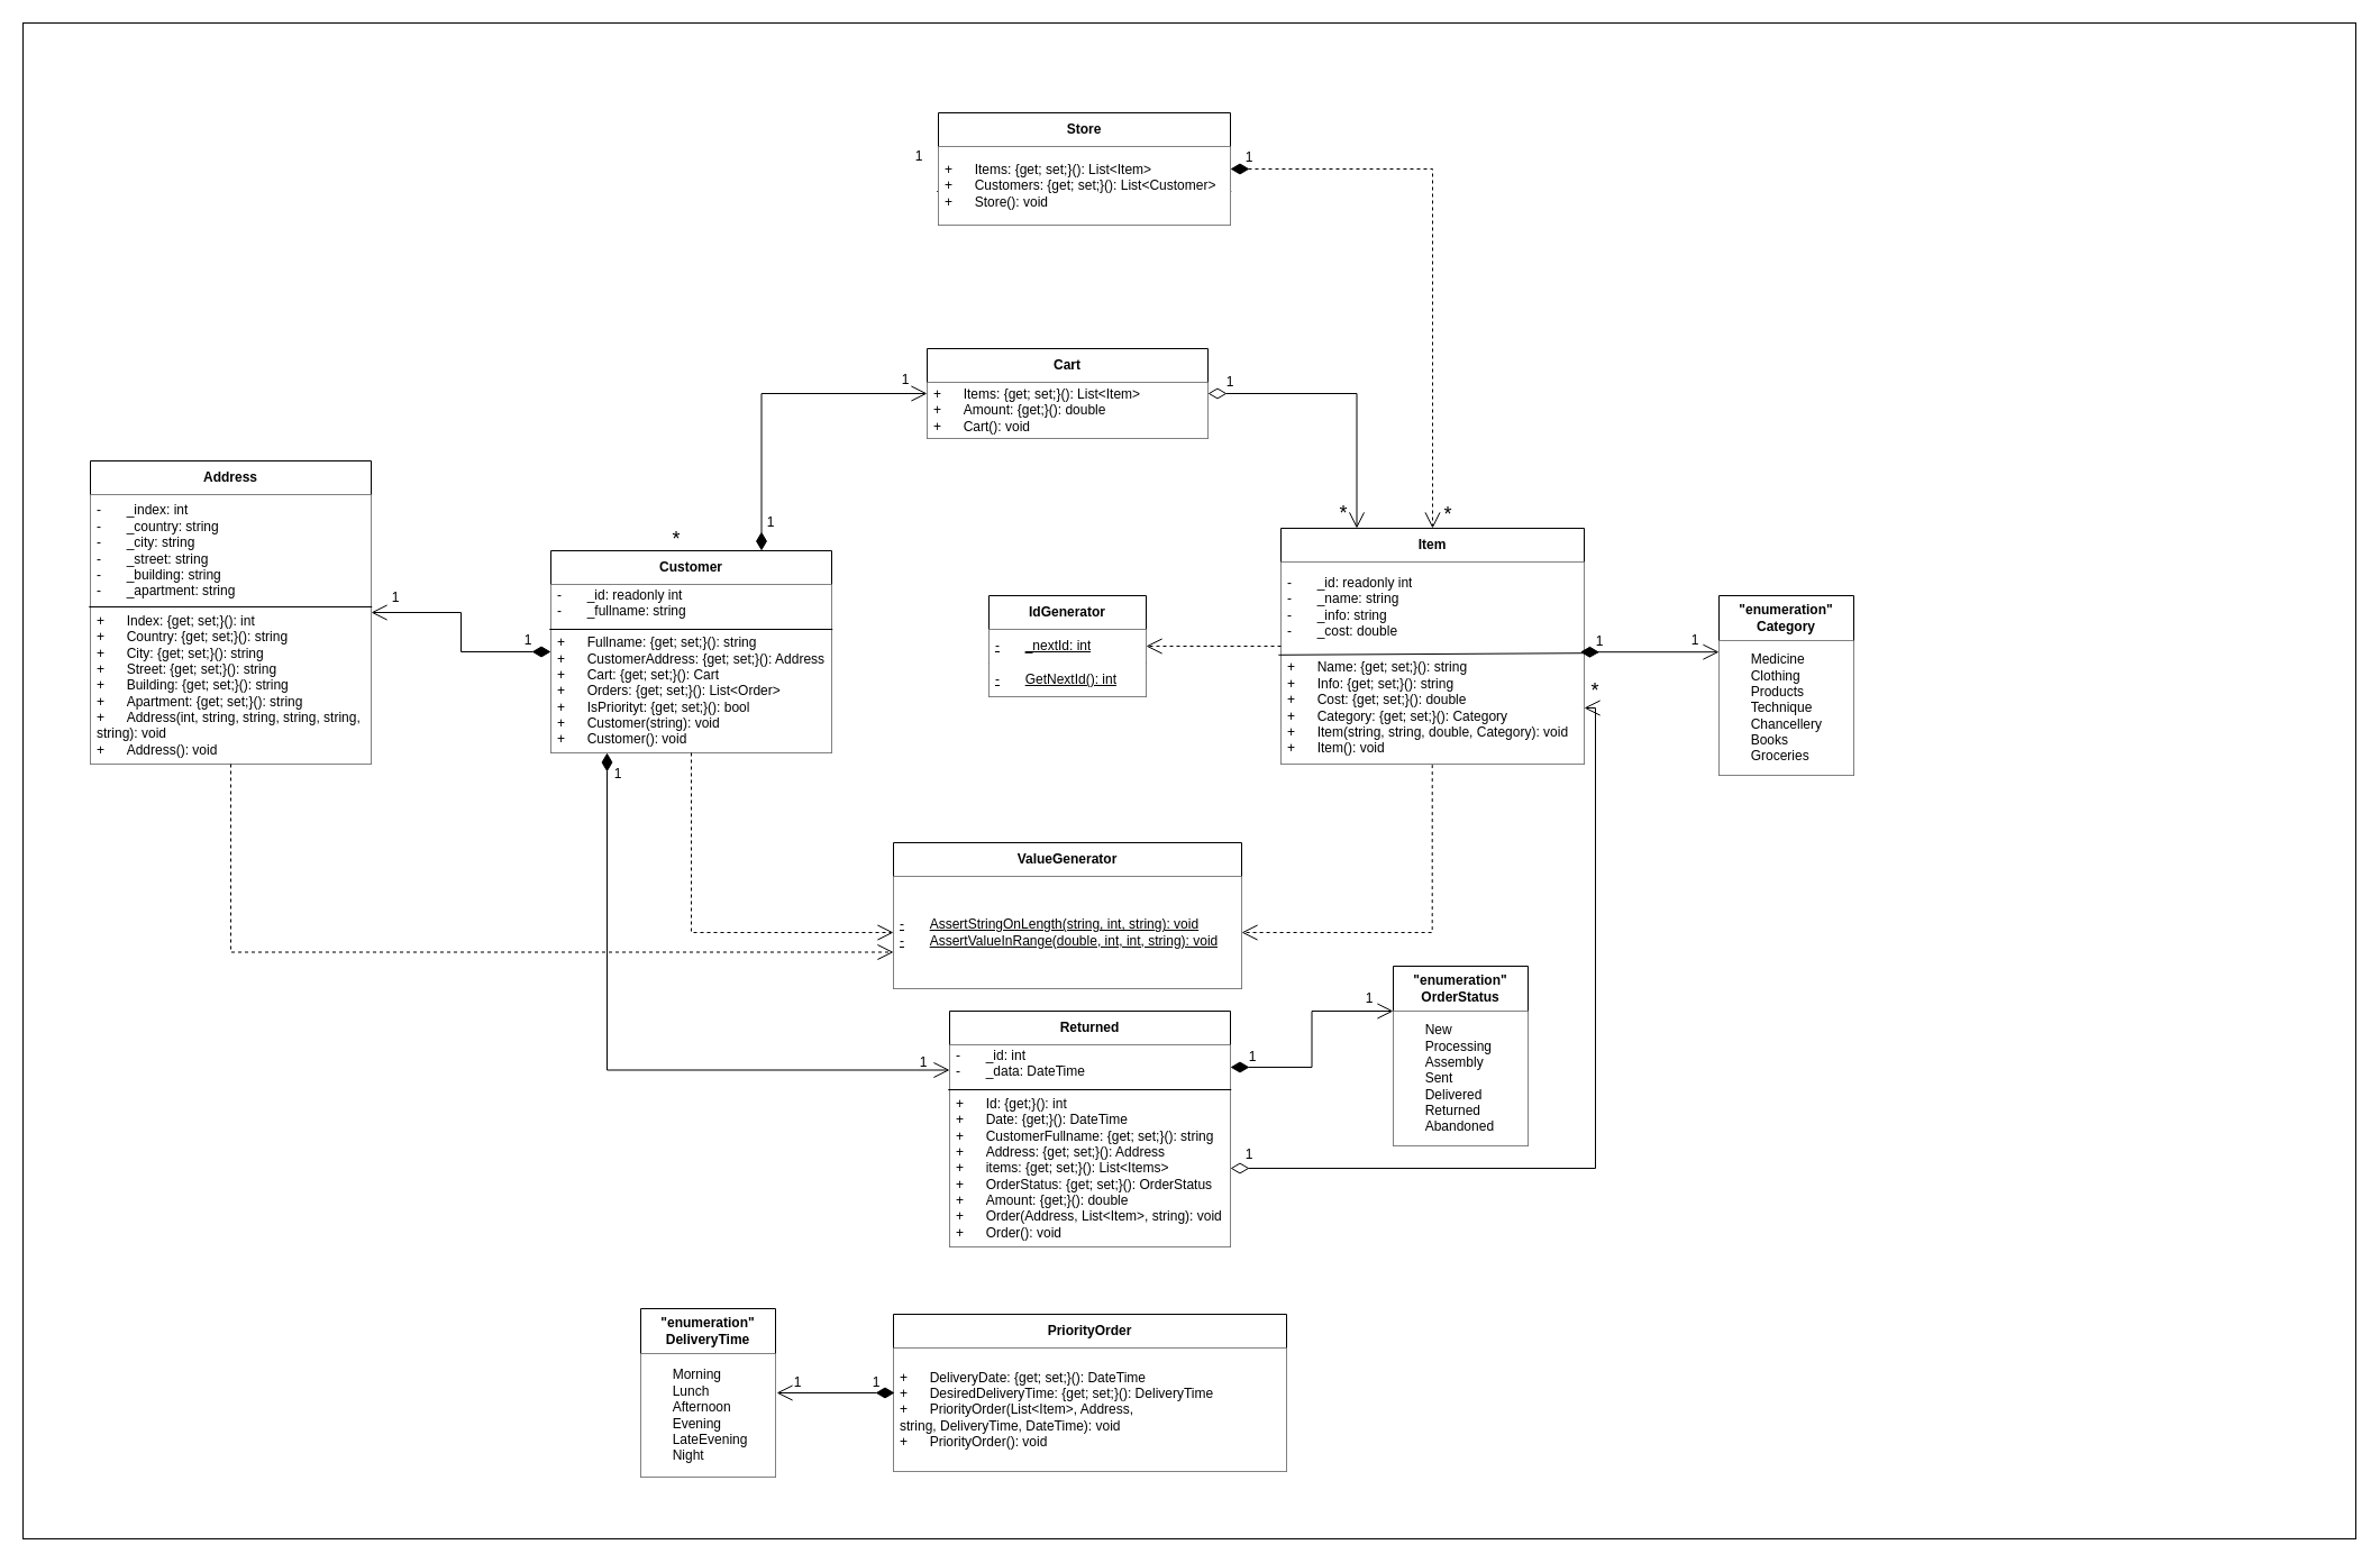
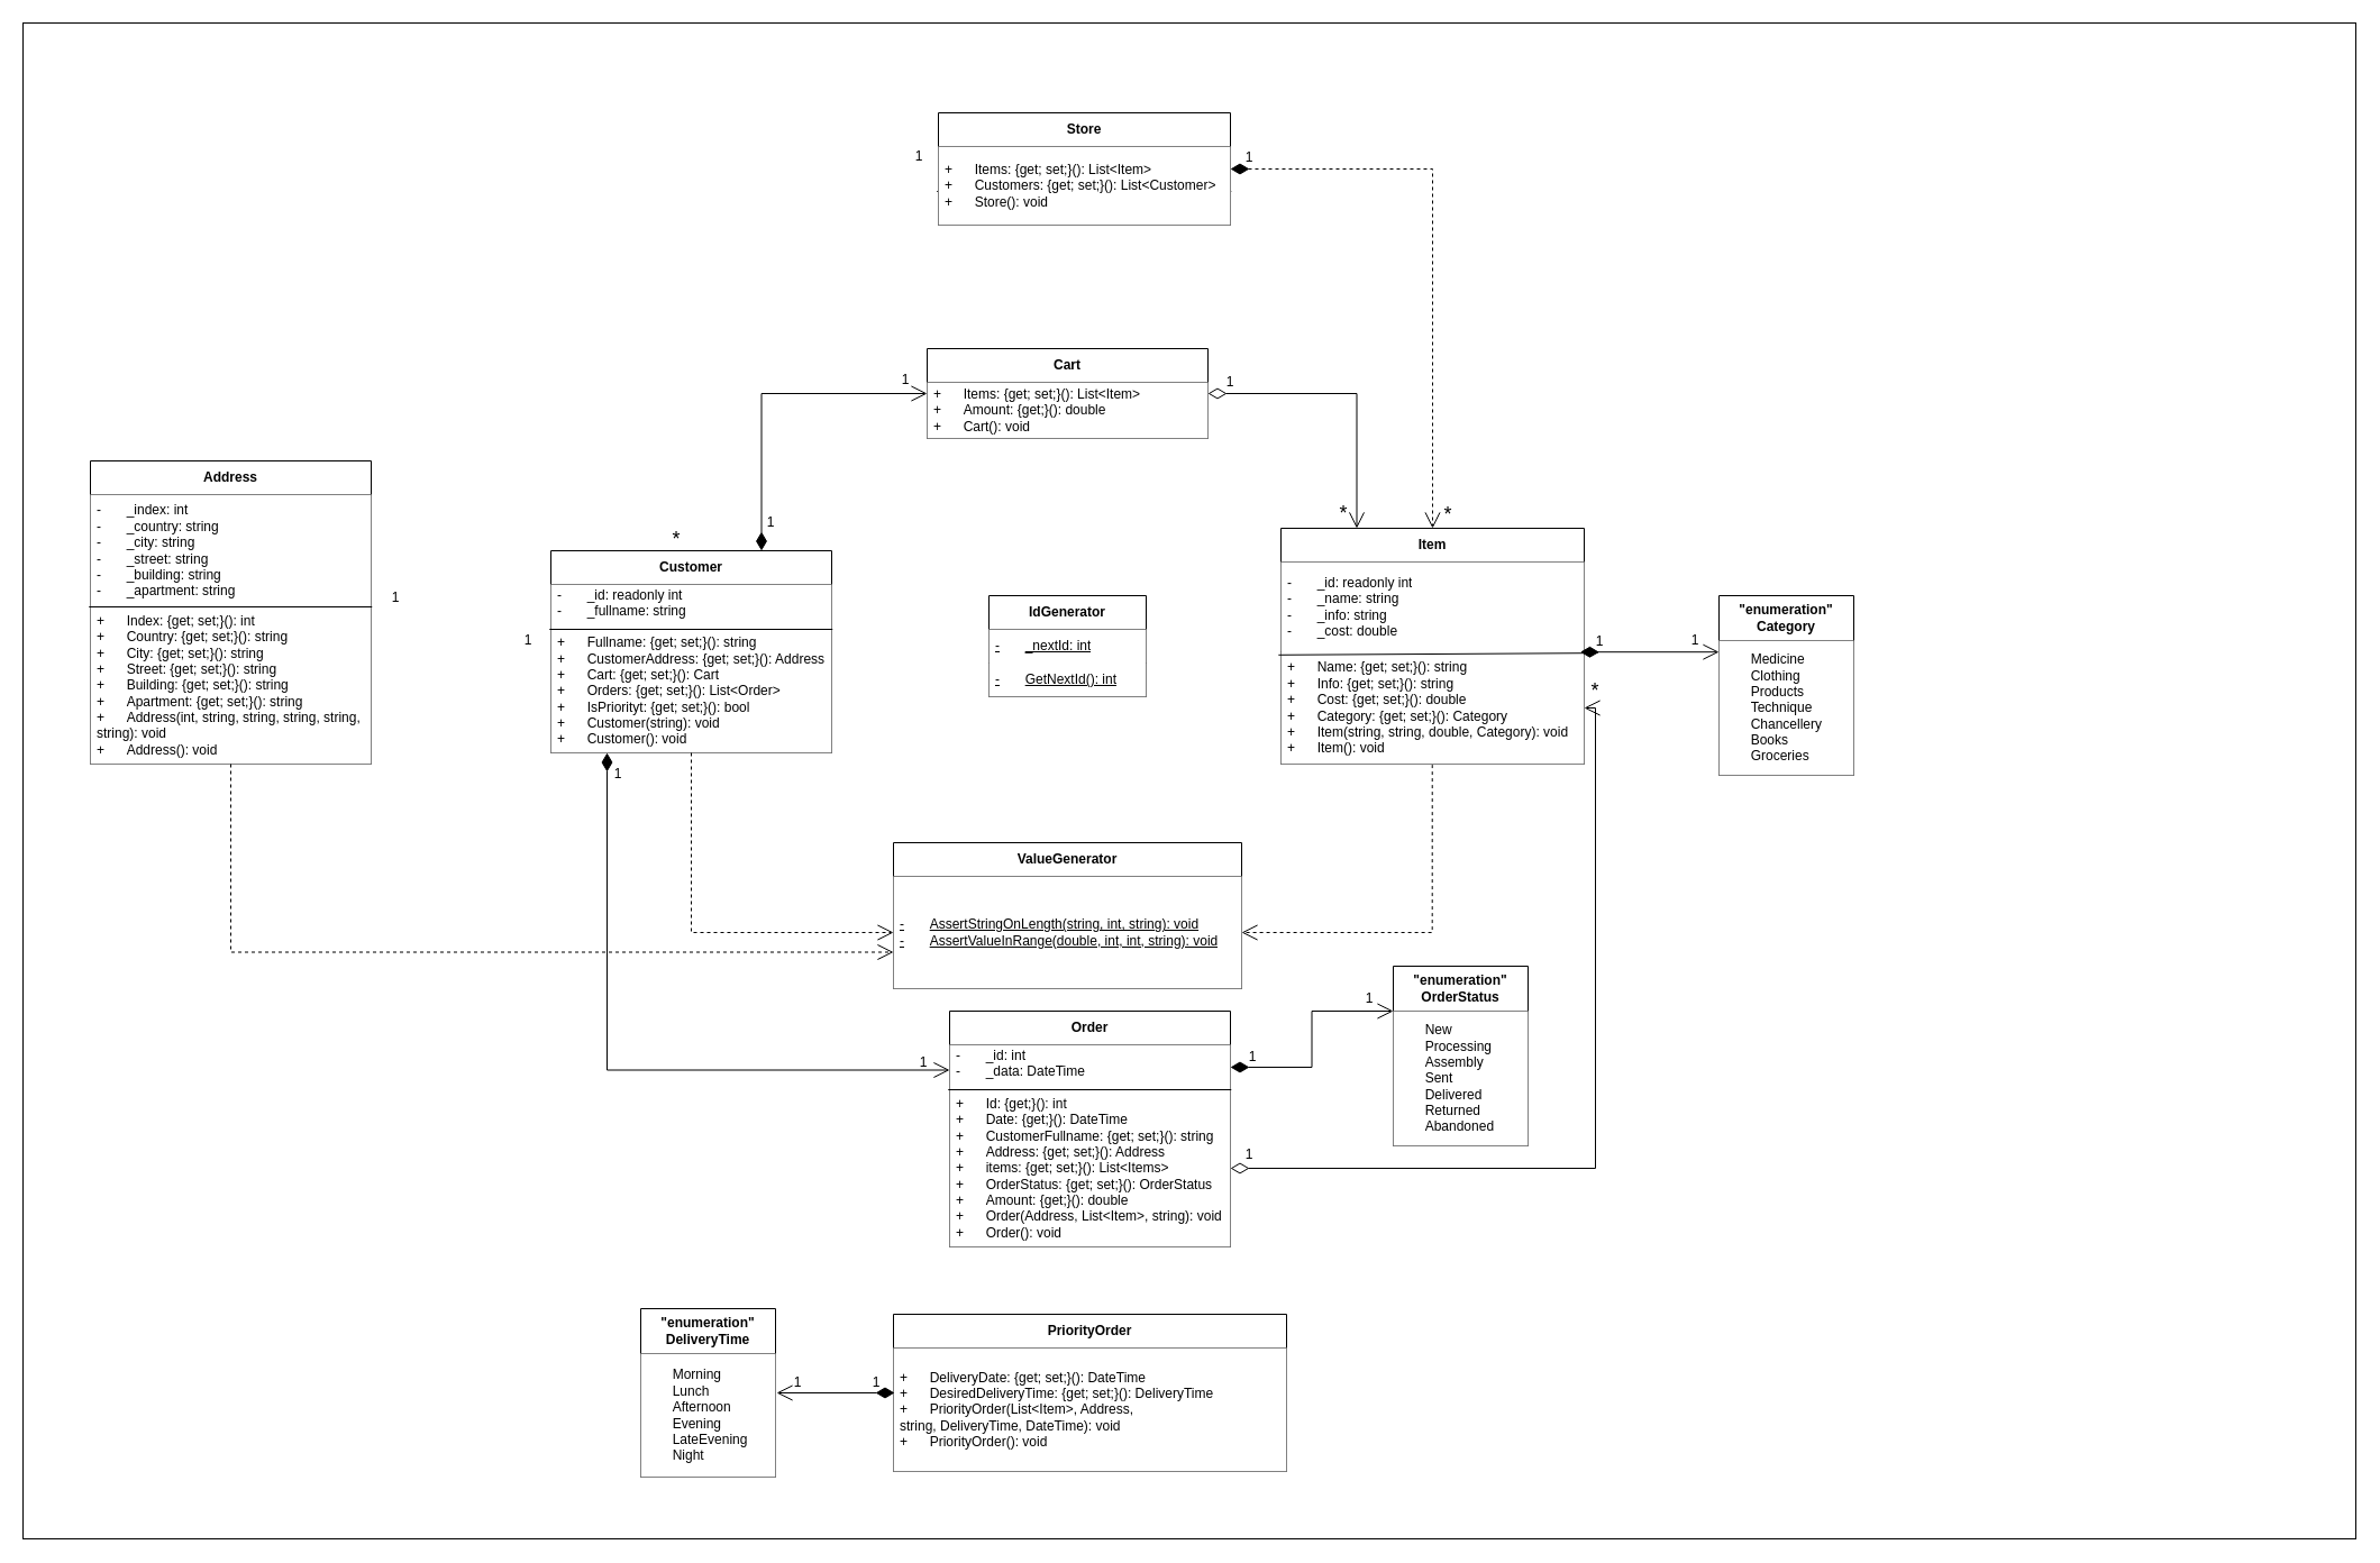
- <mxCell id="26" value="" style="endArrow=open;html=1;endSize=12;startArrow=diamondThin;startSize=14;startFill=1;edgeStyle=orthogonalEdgeStyle;align=left;verticalAlign=bottom;rounded=0;entryX=1;entryY=0.5;entryDx=0;entryDy=0;exitX=0;exitY=0.5;exitDx=0;exitDy=0;" parent="1" source="7" target="16" edge="1"><mxGeometry x="-0.789" relative="1" as="geometry"><mxPoint x="530" y="600" as="sourcePoint" /><mxPoint x="480" y="670" as="targetPoint" /><mxPoint as="offset" /></mxGeometry></mxCell>
- <mxCell id="41" value="" style="endArrow=open;endSize=12;dashed=1;html=1;rounded=0;exitX=0;exitY=0.5;exitDx=0;exitDy=0;entryX=1;entryY=0.5;entryDx=0;entryDy=0;" parent="1" source="3" target="12" edge="1"><mxGeometry width="160" relative="1" as="geometry"><mxPoint x="930" y="600" as="sourcePoint" /><mxPoint x="1090" y="600" as="targetPoint" /></mxGeometry></mxCell>
- <mxCell id="30" value="&lt;span style=&quot;font-weight: 700;&quot;&gt;Returned&lt;/span&gt;" style="swimlane;fontStyle=0;childLayout=stackLayout;horizontal=1;startSize=30;horizontalStack=0;resizeParent=1;resizeParentMax=0;resizeLast=0;collapsible=1;marginBottom=0;whiteSpace=wrap;html=1;" parent="1" vertex="1"><mxGeometry x="845" y="900" width="250" height="210" as="geometry"><mxRectangle x="120" y="200" width="100" height="30" as="alternateBounds" /></mxGeometry></mxCell>
+ <mxCell id="30" value="&lt;span style=&quot;font-weight: 700;&quot;&gt;Order&lt;/span&gt;" style="swimlane;fontStyle=0;childLayout=stackLayout;horizontal=1;startSize=30;horizontalStack=0;resizeParent=1;resizeParentMax=0;resizeLast=0;collapsible=1;marginBottom=0;whiteSpace=wrap;html=1;" parent="1" vertex="1"><mxGeometry x="845" y="900" width="250" height="210" as="geometry"><mxRectangle x="120" y="200" width="100" height="30" as="alternateBounds" /></mxGeometry></mxCell>
